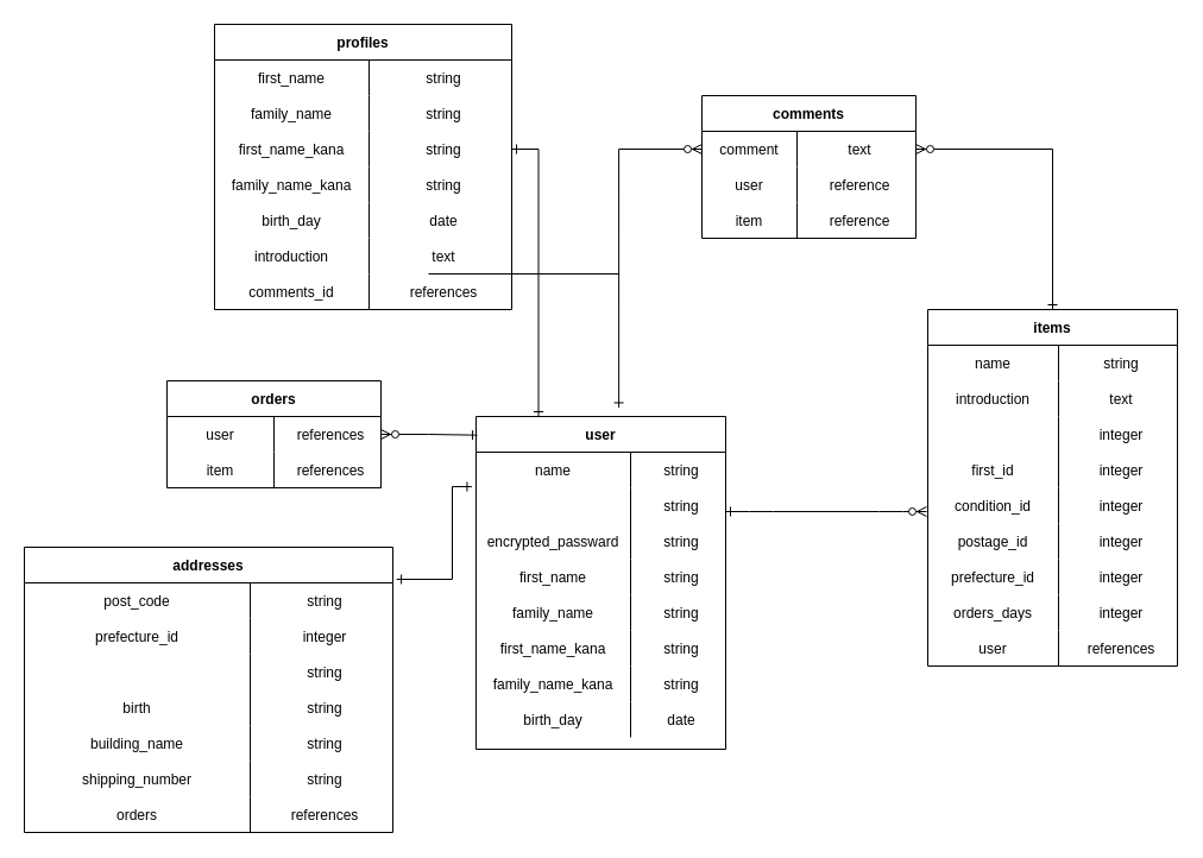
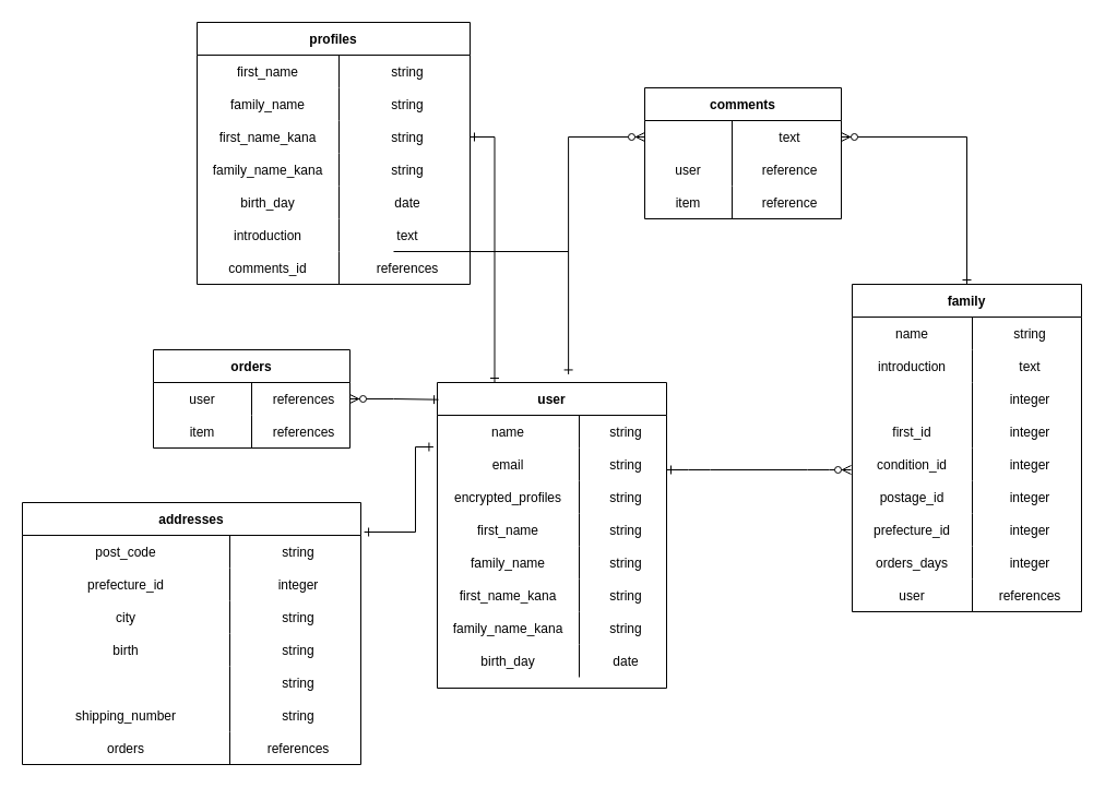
- <mxCell id="58" value="comment" style="shape=partialRectangle;connectable=0;fillColor=none;top=0;left=0;bottom=0;right=0;editable=1;overflow=hidden;" parent="57" vertex="1"><mxGeometry width="80" height="30" as="geometry" /></mxCell>
- <mxCell id="28" value="items" style="shape=table;startSize=30;container=1;collapsible=1;childLayout=tableLayout;fixedRows=1;rowLines=0;fontStyle=1;align=center;resizeLast=1;fillColor=none;" parent="1" vertex="1"><mxGeometry x="780" y="260" width="210" height="300" as="geometry" /></mxCell>
+ <mxCell id="28" value="family" style="shape=table;startSize=30;container=1;collapsible=1;childLayout=tableLayout;fixedRows=1;rowLines=0;fontStyle=1;align=center;resizeLast=1;fillColor=none;" parent="1" vertex="1"><mxGeometry x="780" y="260" width="210" height="300" as="geometry" /></mxCell>
+ <mxCell id="7" value="email" style="shape=partialRectangle;connectable=0;fillColor=none;top=0;left=0;bottom=0;right=0;editable=1;overflow=hidden;" parent="6" vertex="1"><mxGeometry width="130" height="30" as="geometry" /></mxCell>
- <mxCell id="10" value="encrypted_passward" style="shape=partialRectangle;connectable=0;fillColor=none;top=0;left=0;bottom=0;right=0;editable=1;overflow=hidden;" parent="9" vertex="1"><mxGeometry width="130" height="30" as="geometry" /></mxCell>
+ <mxCell id="10" value="encrypted_profiles" style="shape=partialRectangle;connectable=0;fillColor=none;top=0;left=0;bottom=0;right=0;editable=1;overflow=hidden;" parent="9" vertex="1"><mxGeometry width="130" height="30" as="geometry" /></mxCell>
+ <mxCell id="98" value="city" style="shape=partialRectangle;connectable=0;fillColor=none;top=0;left=0;bottom=0;right=0;editable=1;overflow=hidden;" parent="97" vertex="1"><mxGeometry width="190" height="30" as="geometry" /></mxCell>
- <mxCell id="104" value="building_name" style="shape=partialRectangle;connectable=0;fillColor=none;top=0;left=0;bottom=0;right=0;editable=1;overflow=hidden;" parent="103" vertex="1"><mxGeometry width="190" height="30" as="geometry" /></mxCell>
